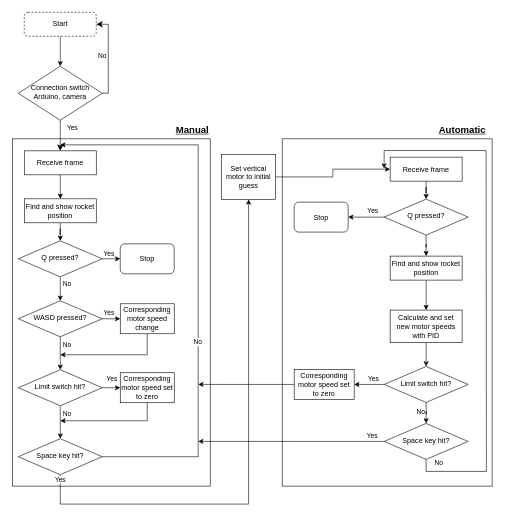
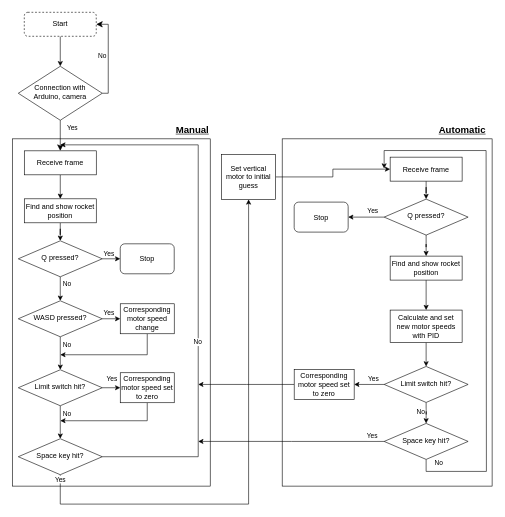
- <mxCell id="8" value="Connection switch Arduino, camera" style="rhombus;whiteSpace=wrap;html=1;shadow=0;fontFamily=Helvetica;fontSize=12;align=center;strokeWidth=1;spacing=6;spacingTop=-4;" parent="1" vertex="1"><mxGeometry x="30" y="110" width="140" height="90" as="geometry" /></mxCell>
+ <mxCell id="8" value="Connection with Arduino, camera" style="rhombus;whiteSpace=wrap;html=1;shadow=0;fontFamily=Helvetica;fontSize=12;align=center;strokeWidth=1;spacing=6;spacingTop=-4;" parent="1" vertex="1"><mxGeometry x="30" y="110" width="140" height="90" as="geometry" /></mxCell>
